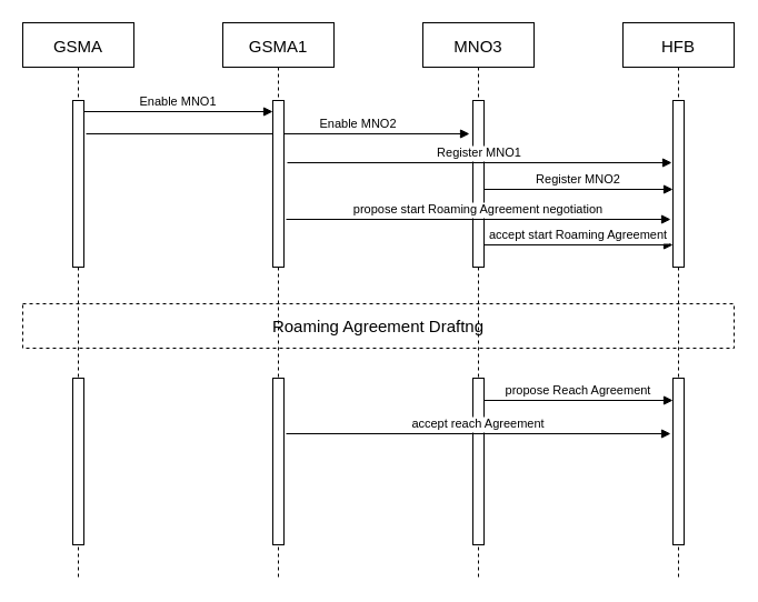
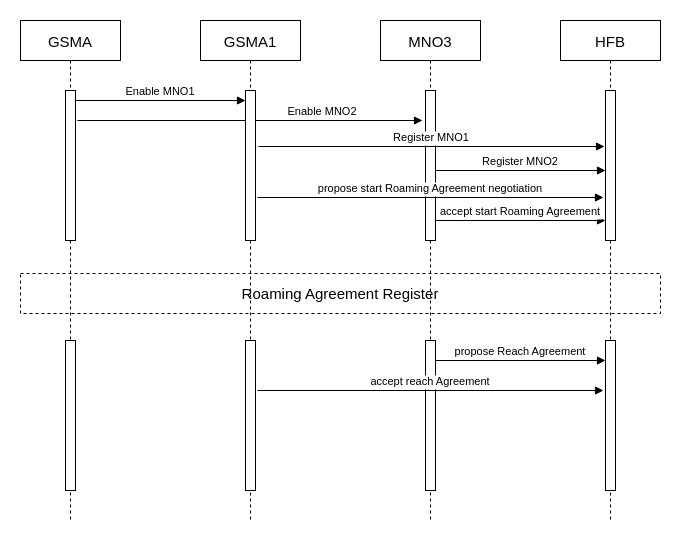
- <mxCell id="22" value="&lt;font style=&quot;font-size: 15px&quot;&gt;Roaming Agreement Draftng&lt;/font&gt;" style="rounded=0;whiteSpace=wrap;html=1;fillColor=none;dashed=1;" vertex="1" parent="1"><mxGeometry x="20" y="273" width="640" height="40" as="geometry" /></mxCell>
+ <mxCell id="22" value="&lt;font style=&quot;font-size: 15px&quot;&gt;Roaming Agreement Register&lt;/font&gt;" style="rounded=0;whiteSpace=wrap;html=1;fillColor=none;dashed=1;" vertex="1" parent="1"><mxGeometry x="20" y="273" width="640" height="40" as="geometry" /></mxCell>
